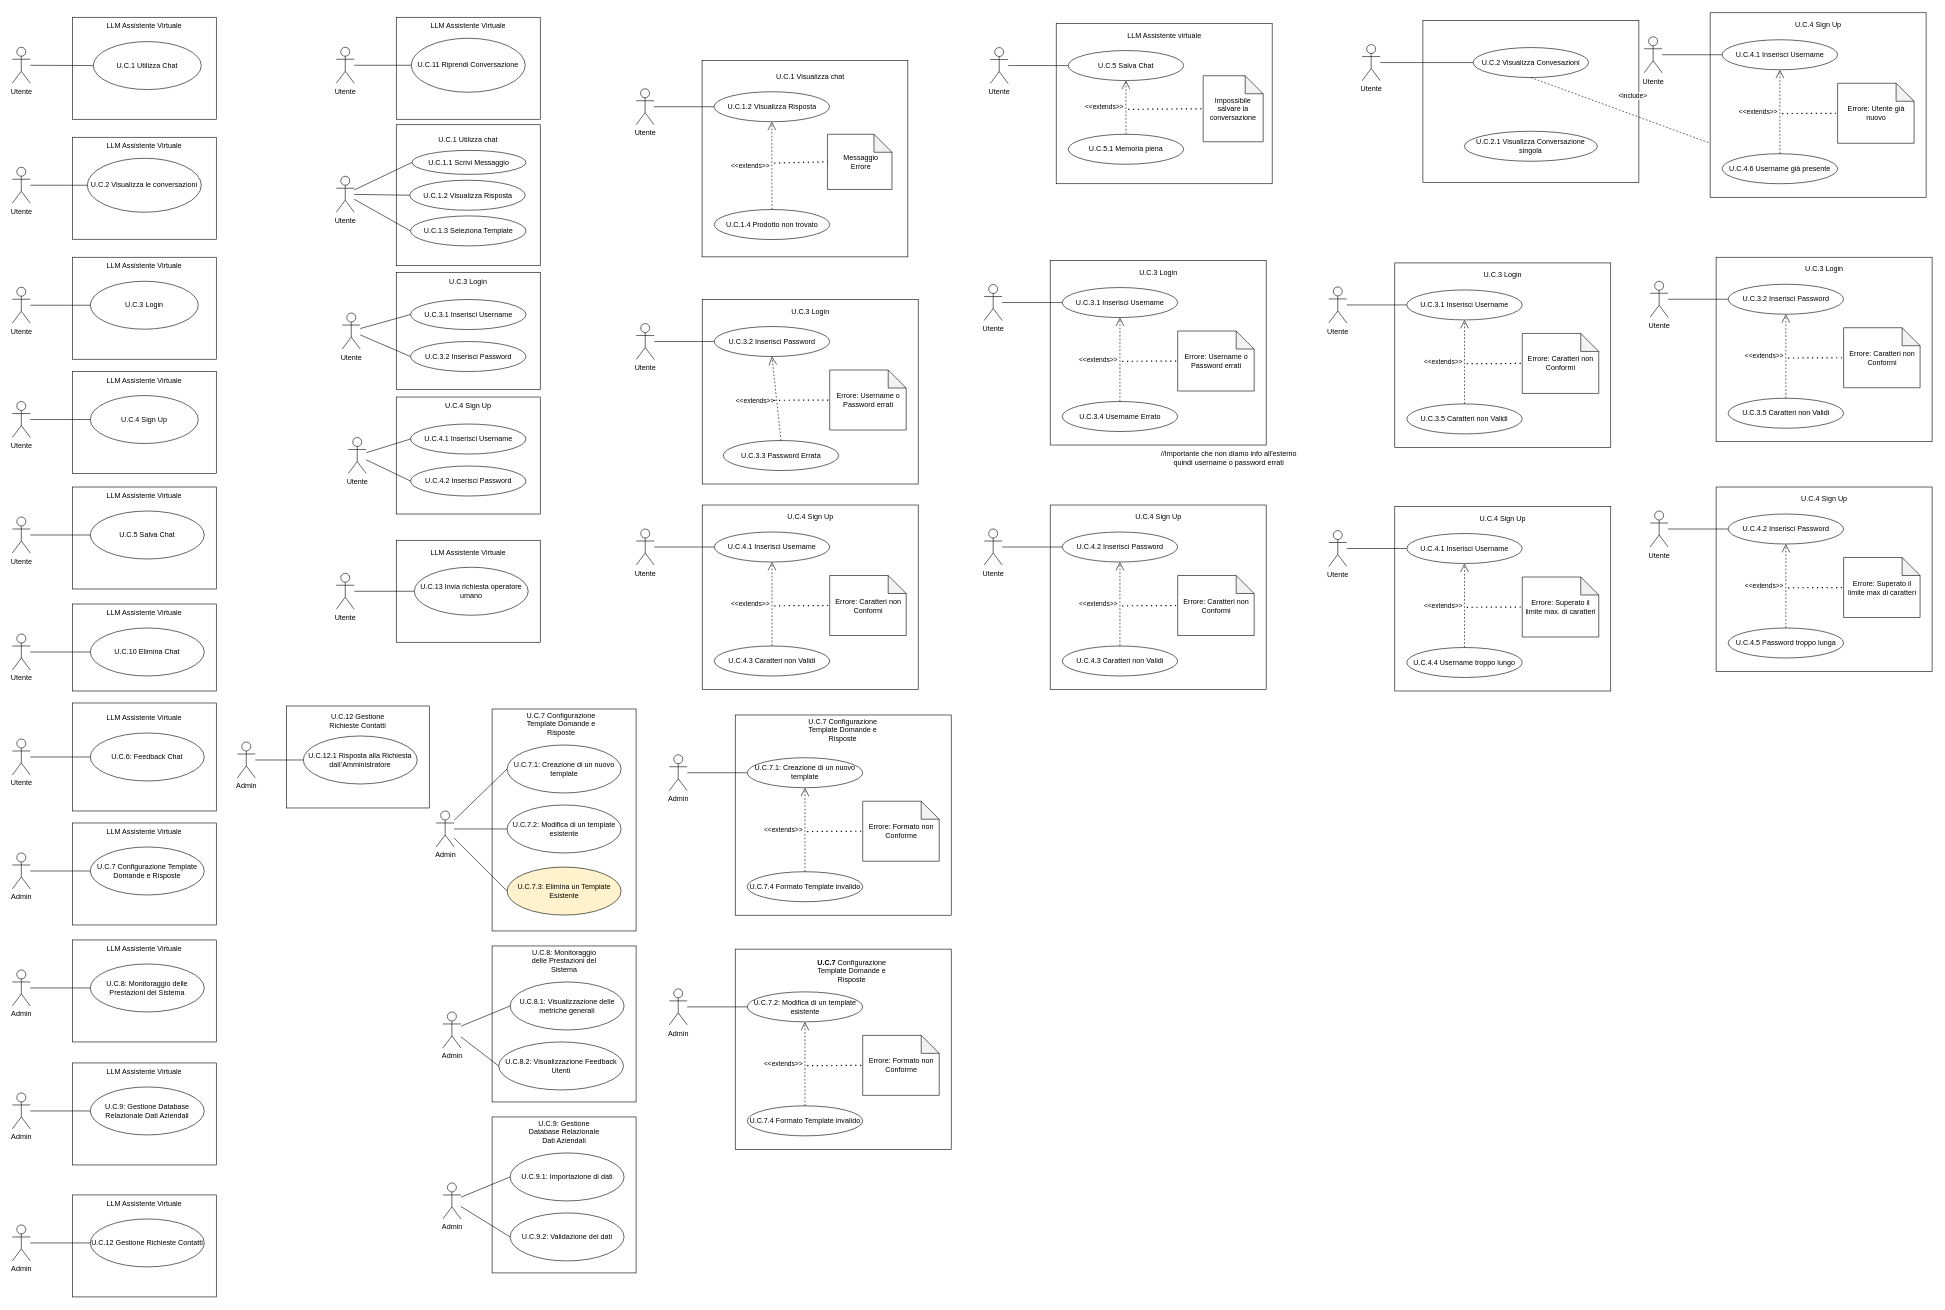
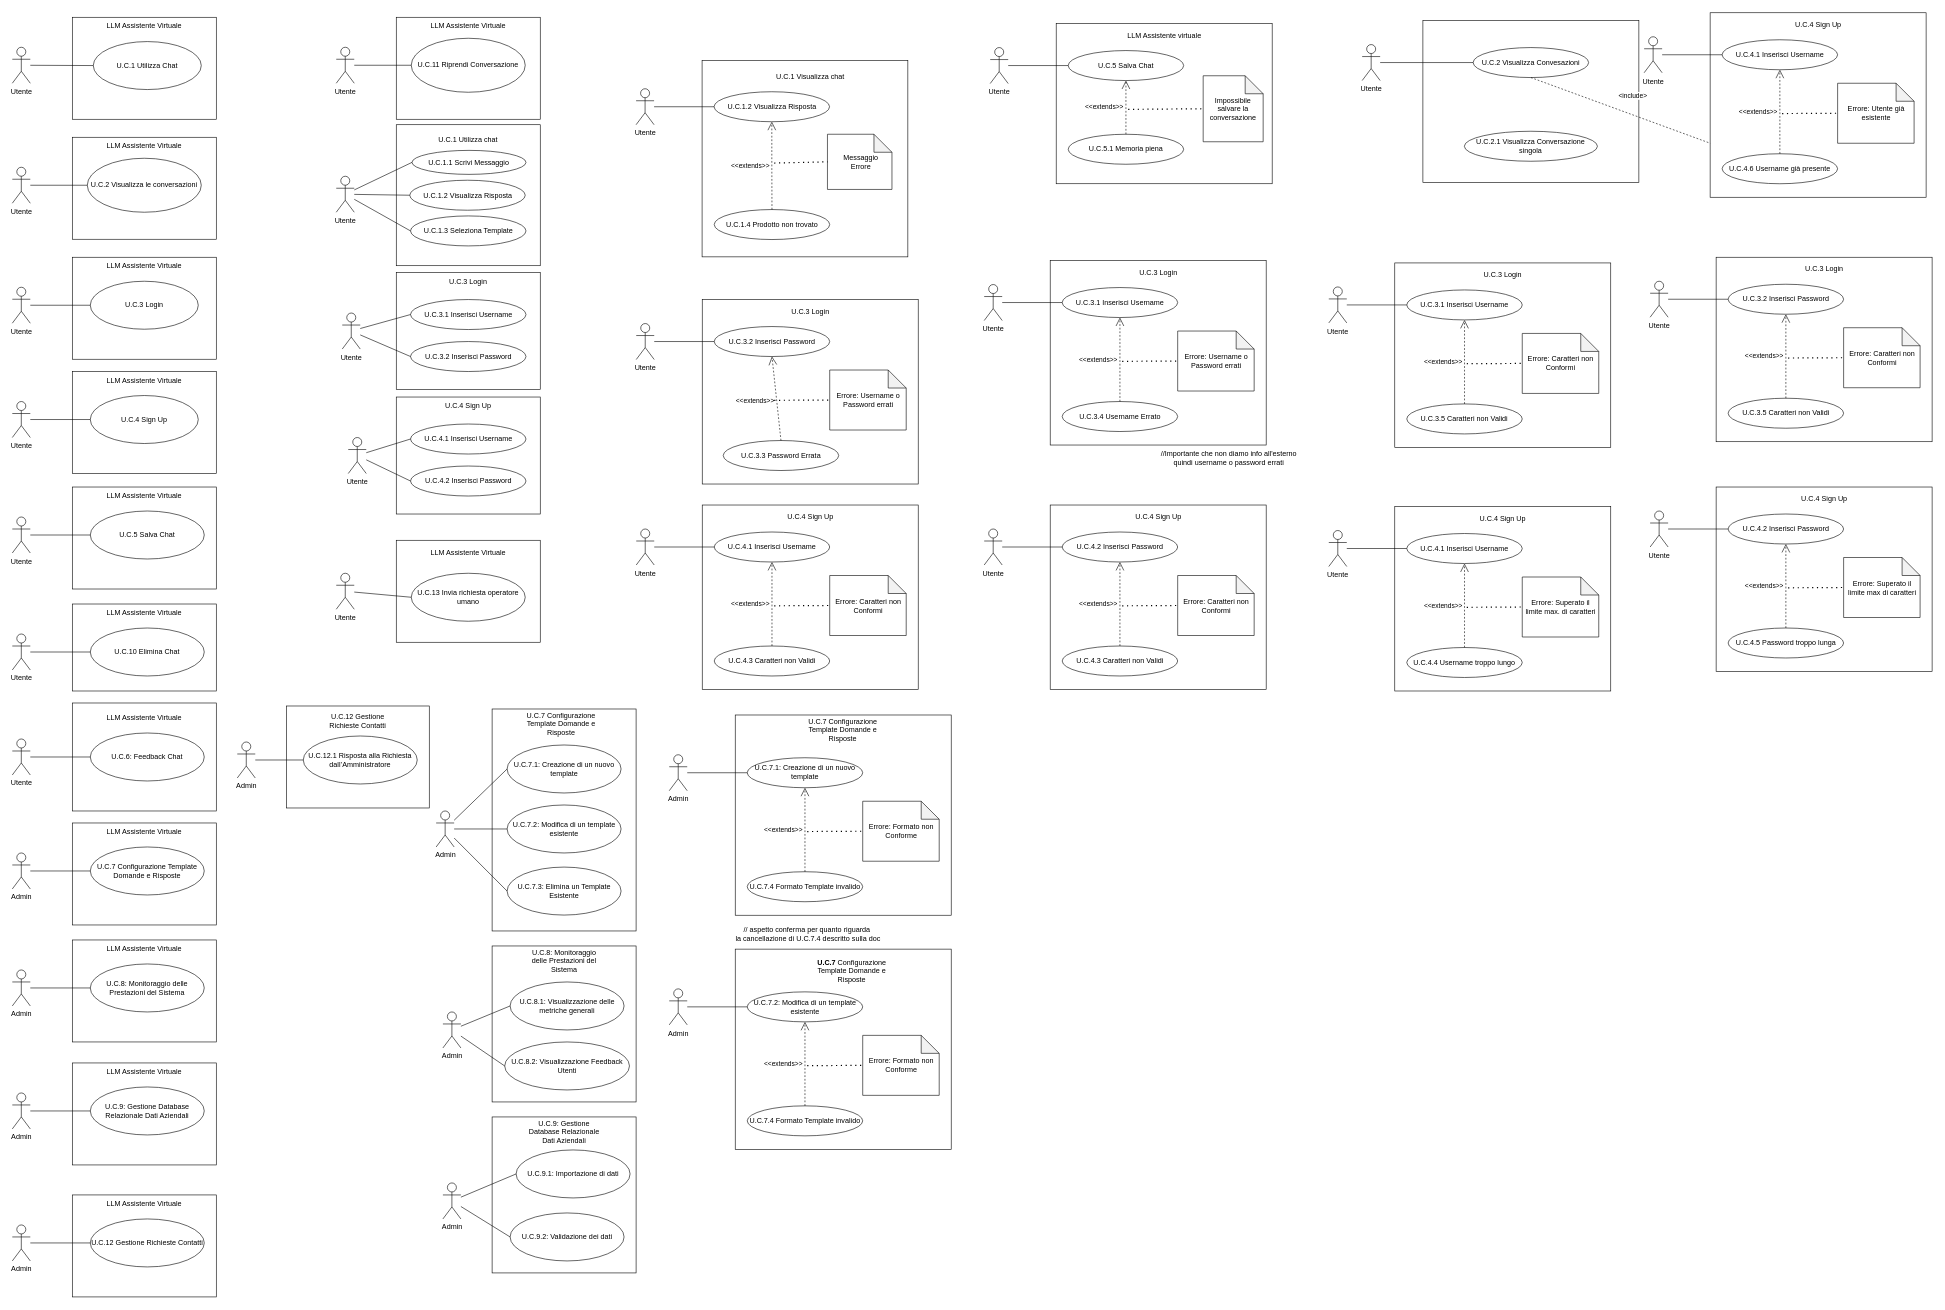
- <mxCell id="159" value="Errore: Utente già nuovo" style="shape=note;whiteSpace=wrap;html=1;backgroundOutline=1;darkOpacity=0.05;align=center;" parent="1" vertex="1"><mxGeometry x="3062.5" y="138" width="127.5" height="100" as="geometry" /></mxCell>
+ <mxCell id="159" value="Errore: Utente già esistente" style="shape=note;whiteSpace=wrap;html=1;backgroundOutline=1;darkOpacity=0.05;align=center;" parent="1" vertex="1"><mxGeometry x="3062.5" y="138" width="127.5" height="100" as="geometry" /></mxCell>
- <mxCell id="241" value="&lt;span id=&quot;docs-internal-guid-6dbd8b0d-7fff-b851-b7d0-3e0e82610ad2&quot;&gt;&lt;span style=&quot;font-family: Arial, sans-serif; background-color: transparent; font-variant-numeric: normal; font-variant-east-asian: normal; font-variant-alternates: normal; font-variant-position: normal; vertical-align: baseline; white-space-collapse: preserve;&quot;&gt;&lt;font style=&quot;&quot;&gt;U.C.13 Invia richiesta operatore umano&lt;/font&gt;&lt;/span&gt;&lt;/span&gt;" style="ellipse;whiteSpace=wrap;html=1;" vertex="1" parent="1"><mxGeometry x="690" y="944.75" width="190" height="80" as="geometry" /></mxCell>
+ <mxCell id="241" value="&lt;span id=&quot;docs-internal-guid-6dbd8b0d-7fff-b851-b7d0-3e0e82610ad2&quot;&gt;&lt;span style=&quot;font-family: Arial, sans-serif; background-color: transparent; font-variant-numeric: normal; font-variant-east-asian: normal; font-variant-alternates: normal; font-variant-position: normal; vertical-align: baseline; white-space-collapse: preserve;&quot;&gt;&lt;font style=&quot;&quot;&gt;U.C.13 Invia richiesta operatore umano&lt;/font&gt;&lt;/span&gt;&lt;/span&gt;" style="ellipse;whiteSpace=wrap;html=1;" vertex="1" parent="1"><mxGeometry x="685" y="954.75" width="190" height="80" as="geometry" /></mxCell>
- <mxCell id="237" value="&lt;span id=&quot;docs-internal-guid-85e906f1-7fff-1a07-a5b0-964bbcdbee12&quot; style=&quot;font-family: Arial, sans-serif; background-color: transparent; font-weight: 400; font-style: normal; font-variant: normal; text-decoration: none; vertical-align: baseline; white-space: pre-wrap;&quot;&gt;U.C.7.3: Elimina un Template Esistente&lt;/span&gt;" style="ellipse;whiteSpace=wrap;html=1;direction=east;fillColor=#fff2cc;" parent="1" vertex="1"><mxGeometry x="844.75" y="1444.5" width="190" height="80" as="geometry" /></mxCell>
+ <mxCell id="237" value="&lt;span id=&quot;docs-internal-guid-85e906f1-7fff-1a07-a5b0-964bbcdbee12&quot; style=&quot;font-family: Arial, sans-serif; background-color: transparent; font-weight: 400; font-style: normal; font-variant: normal; text-decoration: none; vertical-align: baseline; white-space: pre-wrap;&quot;&gt;U.C.7.3: Elimina un Template Esistente&lt;/span&gt;" style="ellipse;whiteSpace=wrap;html=1;direction=east;" parent="1" vertex="1"><mxGeometry x="844.75" y="1444.5" width="190" height="80" as="geometry" /></mxCell>
+ <mxCell id="226" value="// aspetto conferma per quanto riguarda&amp;nbsp;&lt;div&gt;la cancellazione di U.C.7.4 descritto sulla doc&lt;/div&gt;" style="text;html=1;align=center;verticalAlign=middle;resizable=0;points=[];autosize=1;strokeColor=none;fillColor=none;" parent="1" vertex="1"><mxGeometry x="1216.25" y="1536.25" width="260" height="40" as="geometry" /></mxCell>
- <mxCell id="183" value="&lt;span id=&quot;docs-internal-guid-b054c6f5-7fff-7bcf-7a26-47bf7396351d&quot; style=&quot;font-family: Arial, sans-serif; background-color: transparent; font-weight: 400; font-style: normal; font-variant: normal; text-decoration: none; vertical-align: baseline; white-space: pre-wrap;&quot;&gt;U.C.8.2: Visualizzazione Feedback Utenti&lt;/span&gt;" style="ellipse;whiteSpace=wrap;html=1;direction=east;" parent="1" vertex="1"><mxGeometry x="830.75" y="1736" width="208" height="80" as="geometry" /></mxCell>
+ <mxCell id="183" value="&lt;span id=&quot;docs-internal-guid-b054c6f5-7fff-7bcf-7a26-47bf7396351d&quot; style=&quot;font-family: Arial, sans-serif; background-color: transparent; font-weight: 400; font-style: normal; font-variant: normal; text-decoration: none; vertical-align: baseline; white-space: pre-wrap;&quot;&gt;U.C.8.2: Visualizzazione Feedback Utenti&lt;/span&gt;" style="ellipse;whiteSpace=wrap;html=1;direction=east;" parent="1" vertex="1"><mxGeometry x="840.75" y="1736" width="208" height="80" as="geometry" /></mxCell>
- <mxCell id="192" value="&lt;span id=&quot;docs-internal-guid-02faad39-7fff-26de-55e5-bcb45922780e&quot; style=&quot;font-family: Arial, sans-serif; background-color: transparent; font-weight: 400; font-style: normal; font-variant: normal; text-decoration: none; vertical-align: baseline; white-space: pre-wrap;&quot;&gt;U.C.9.1: Importazione di dati&lt;/span&gt;" style="ellipse;whiteSpace=wrap;html=1;" parent="1" vertex="1"><mxGeometry x="849.75" y="1921" width="190" height="80" as="geometry" /></mxCell>
+ <mxCell id="192" value="&lt;span id=&quot;docs-internal-guid-02faad39-7fff-26de-55e5-bcb45922780e&quot; style=&quot;font-family: Arial, sans-serif; background-color: transparent; font-weight: 400; font-style: normal; font-variant: normal; text-decoration: none; vertical-align: baseline; white-space: pre-wrap;&quot;&gt;U.C.9.1: Importazione di dati&lt;/span&gt;" style="ellipse;whiteSpace=wrap;html=1;" parent="1" vertex="1"><mxGeometry x="859.75" y="1916" width="190" height="80" as="geometry" /></mxCell>
